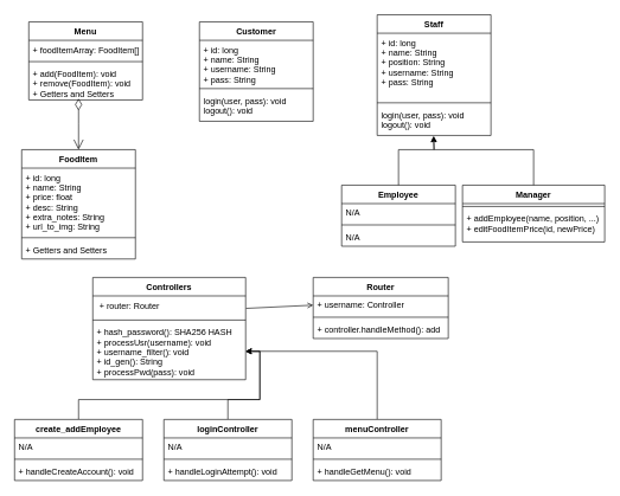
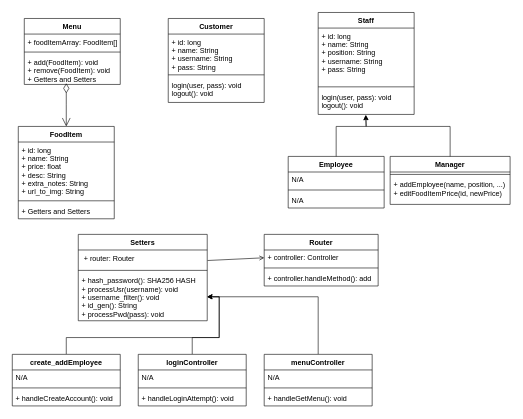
- <mxCell id="33" value="Controllers" style="swimlane;fontStyle=1;align=center;verticalAlign=top;childLayout=stackLayout;horizontal=1;startSize=26;horizontalStack=0;resizeParent=1;resizeParentMax=0;resizeLast=0;collapsible=1;marginBottom=0;" vertex="1" parent="1"><mxGeometry x="130" y="390" width="215" height="144" as="geometry" /></mxCell>
+ <mxCell id="33" value="Setters" style="swimlane;fontStyle=1;align=center;verticalAlign=top;childLayout=stackLayout;horizontal=1;startSize=26;horizontalStack=0;resizeParent=1;resizeParentMax=0;resizeLast=0;collapsible=1;marginBottom=0;" vertex="1" parent="1"><mxGeometry x="130" y="390" width="215" height="144" as="geometry" /></mxCell>
- <mxCell id="29" value="+ username: Controller" style="text;strokeColor=none;fillColor=none;align=left;verticalAlign=top;spacingLeft=4;spacingRight=4;overflow=hidden;rotatable=0;points=[[0,0.5],[1,0.5]];portConstraint=eastwest;" vertex="1" parent="28"><mxGeometry y="26" width="190" height="26" as="geometry" /></mxCell>
+ <mxCell id="29" value="+ controller: Controller" style="text;strokeColor=none;fillColor=none;align=left;verticalAlign=top;spacingLeft=4;spacingRight=4;overflow=hidden;rotatable=0;points=[[0,0.5],[1,0.5]];portConstraint=eastwest;" vertex="1" parent="28"><mxGeometry y="26" width="190" height="26" as="geometry" /></mxCell>
